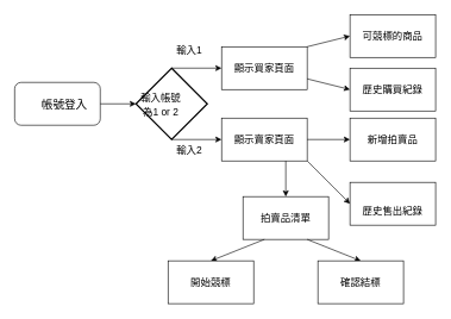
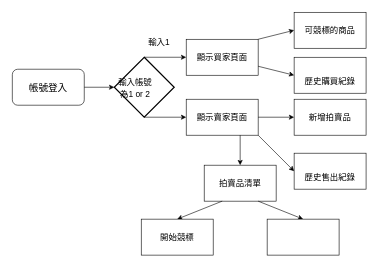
- <mxCell id="26" value="歷史購買紀錄" style="text;html=1;strokeColor=none;fillColor=none;align=center;verticalAlign=middle;whiteSpace=wrap;rounded=0;fontSize=14;" vertex="1" parent="1"><mxGeometry x="505" y="110" width="90" height="30" as="geometry" /></mxCell>
+ <mxCell id="26" value="歷史購買紀錄" style="text;html=1;strokeColor=none;fillColor=none;align=center;verticalAlign=middle;whiteSpace=wrap;rounded=0;fontSize=14;" vertex="1" parent="1"><mxGeometry x="505" y="120" width="90" height="30" as="geometry" /></mxCell>
- <mxCell id="3" value="&lt;font style=&quot;font-size: 16px;&quot;&gt;帳號登入&lt;/font&gt;" style="text;html=1;strokeColor=none;fillColor=none;align=center;verticalAlign=middle;whiteSpace=wrap;rounded=0;" vertex="1" parent="1"><mxGeometry x="50" y="130" width="80" height="30" as="geometry" /></mxCell>
+ <mxCell id="3" value="&lt;font style=&quot;font-size: 16px;&quot;&gt;帳號登入&lt;/font&gt;" style="text;html=1;strokeColor=none;fillColor=none;align=center;verticalAlign=middle;whiteSpace=wrap;rounded=0;" vertex="1" parent="1"><mxGeometry x="40" y="130" width="80" height="30" as="geometry" /></mxCell>
- <mxCell id="9" value="輸入2" style="text;html=1;strokeColor=none;fillColor=none;align=center;verticalAlign=middle;whiteSpace=wrap;rounded=0;fontSize=14;" vertex="1" parent="1"><mxGeometry x="230" y="195" width="70" height="30" as="geometry" /></mxCell>
- <mxCell id="35" value="確認結標" style="text;html=1;strokeColor=none;fillColor=none;align=center;verticalAlign=middle;whiteSpace=wrap;rounded=0;fontSize=14;" vertex="1" parent="1"><mxGeometry x="475" y="380" width="60" height="30" as="geometry" /></mxCell>
